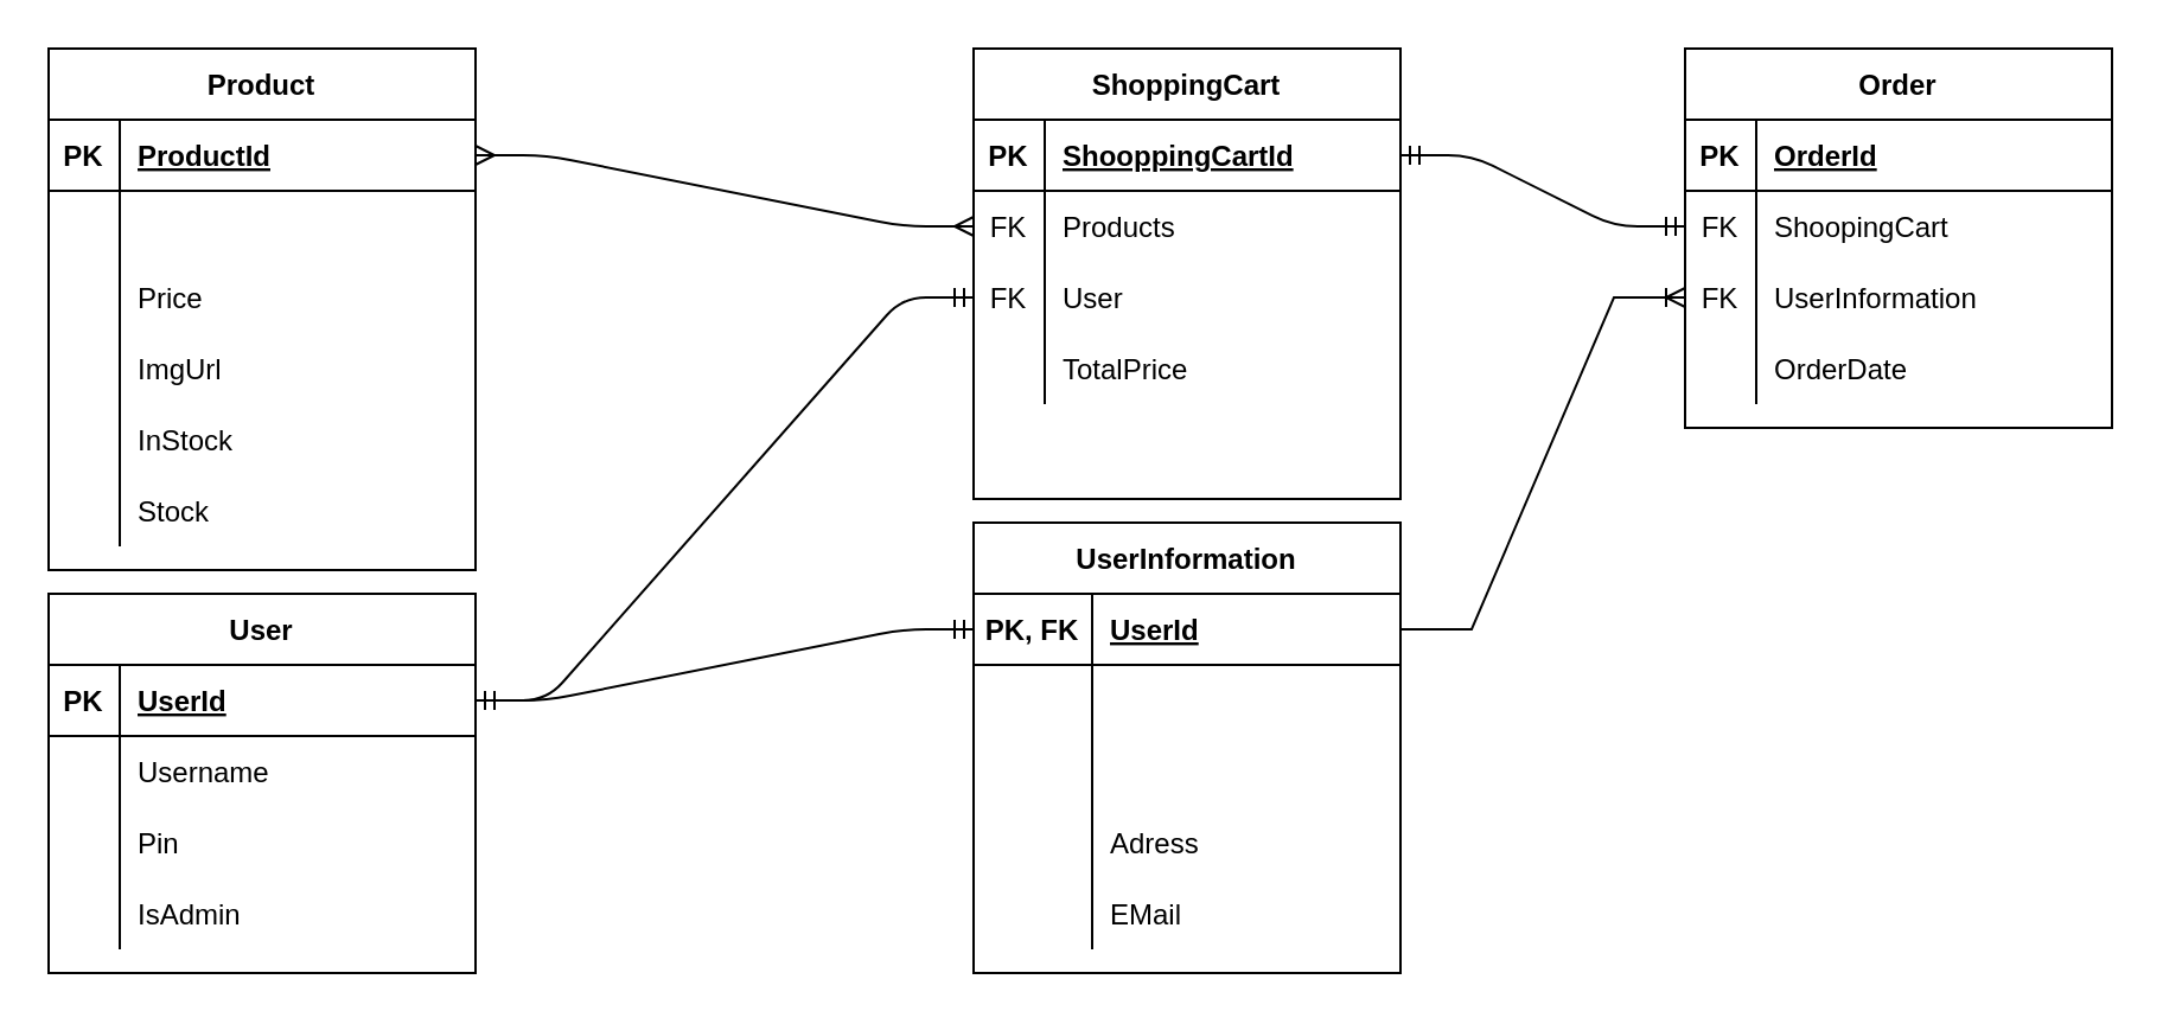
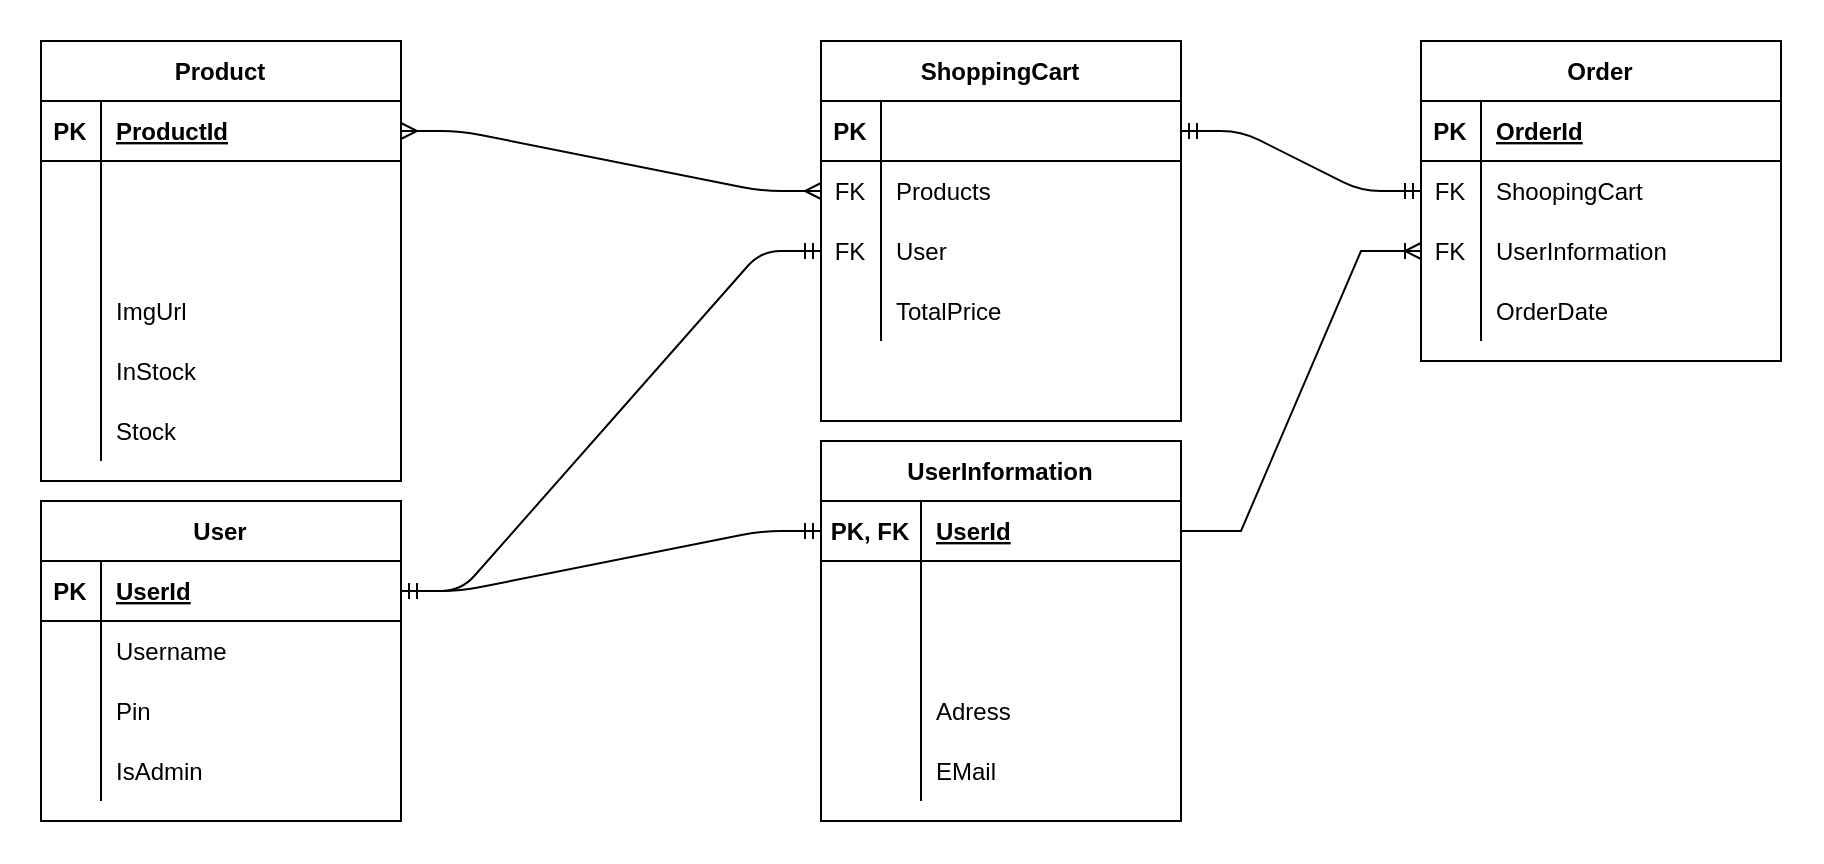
- <mxCell id="36" value="ShooppingCartId" style="shape=partialRectangle;connectable=0;fillColor=none;top=0;left=0;bottom=0;right=0;align=left;spacingLeft=6;fontStyle=5;overflow=hidden;" parent="34" vertex="1"><mxGeometry x="30" width="150" height="30" as="geometry" /></mxCell>
- <mxCell id="10" value="Price" style="shape=partialRectangle;connectable=0;fillColor=none;top=0;left=0;bottom=0;right=0;align=left;spacingLeft=6;overflow=hidden;" parent="8" vertex="1"><mxGeometry x="30" width="150" height="30" as="geometry" /></mxCell>
